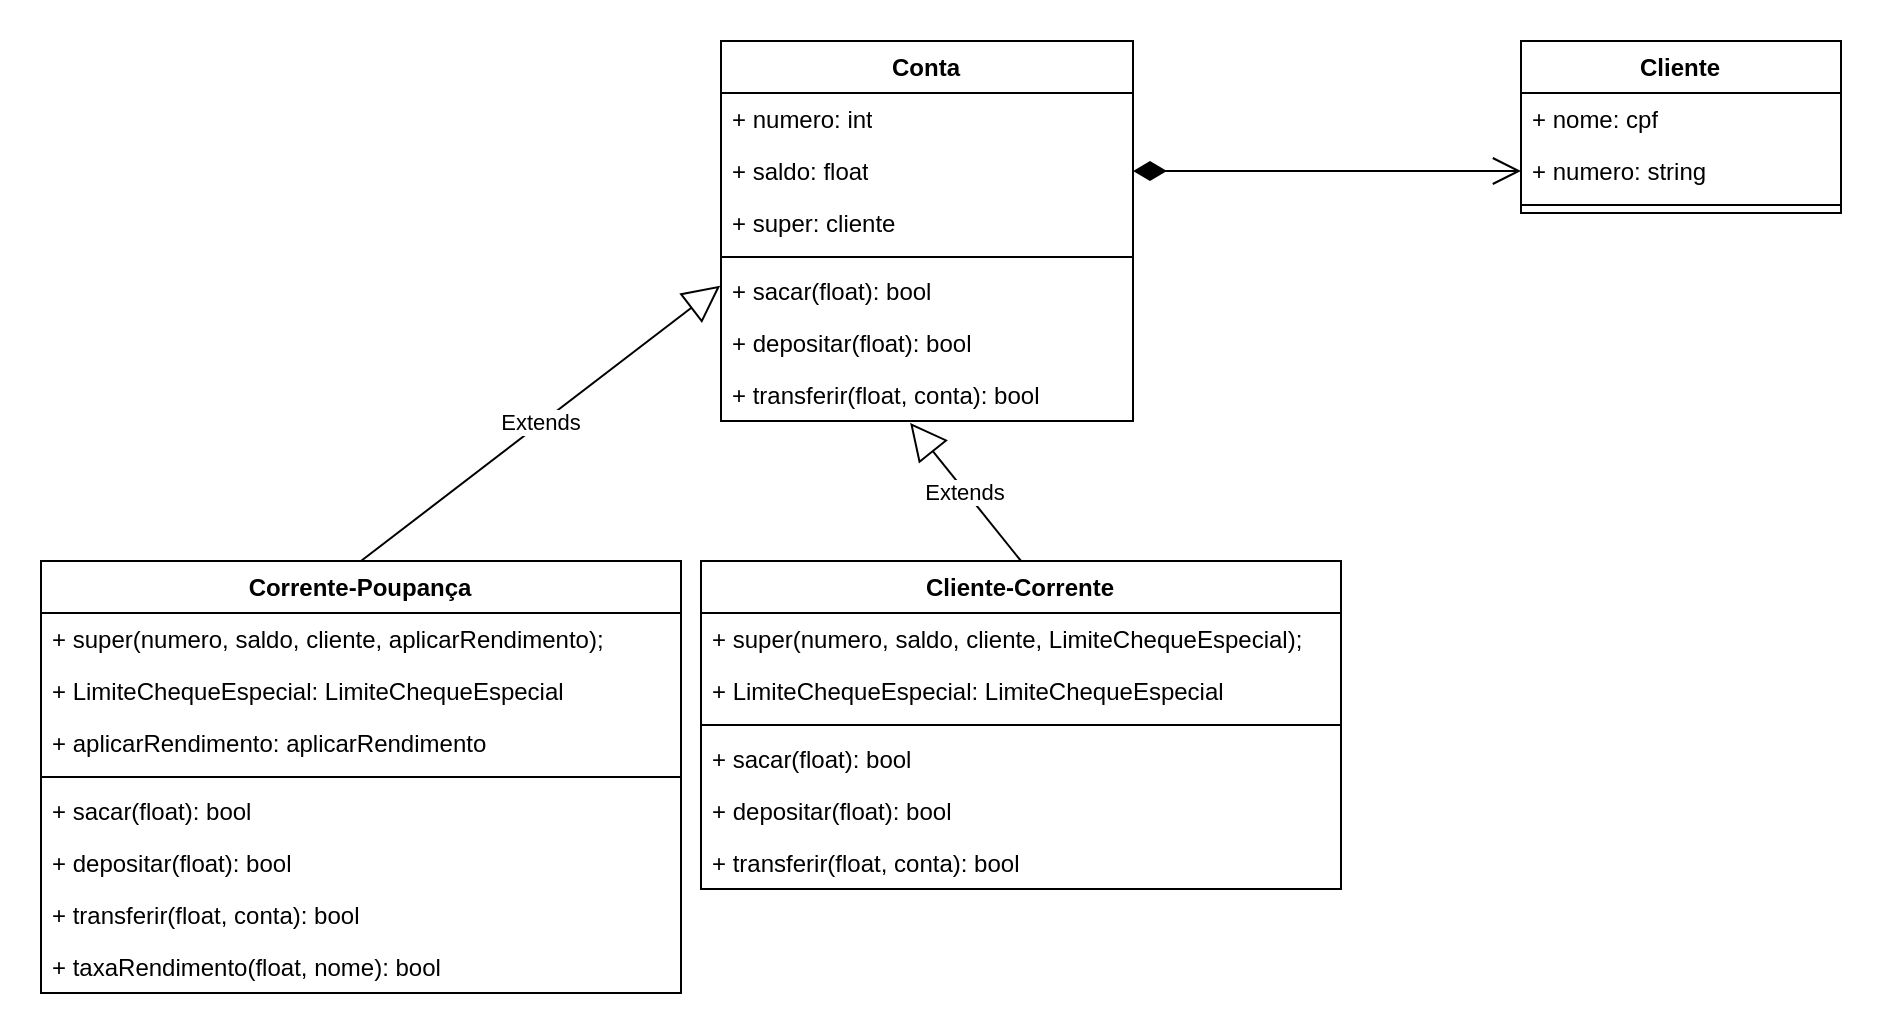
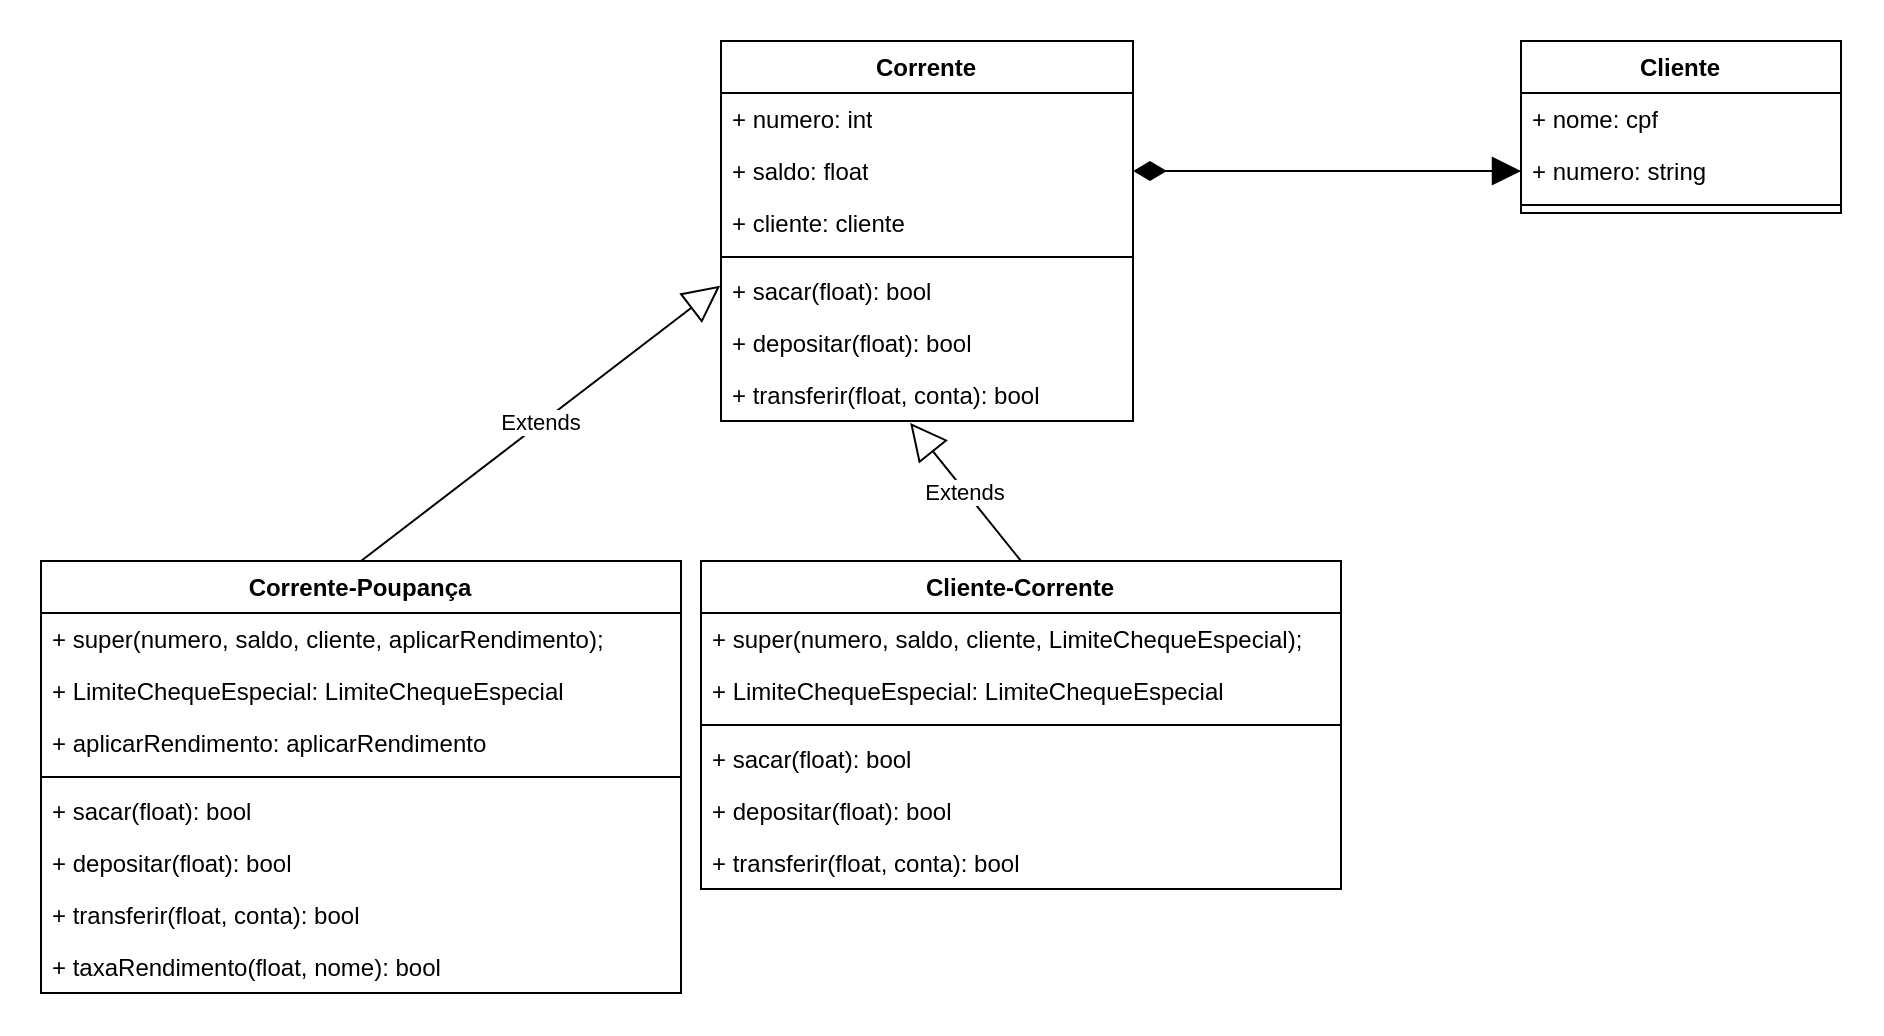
- <mxCell id="2" value="Conta" style="swimlane;fontStyle=1;align=center;verticalAlign=top;childLayout=stackLayout;horizontal=1;startSize=26;horizontalStack=0;resizeParent=1;resizeParentMax=0;resizeLast=0;collapsible=1;marginBottom=0;whiteSpace=wrap;html=1;" vertex="1" parent="1"><mxGeometry x="360" y="20" width="206" height="190" as="geometry" /></mxCell>
+ <mxCell id="2" value="Corrente" style="swimlane;fontStyle=1;align=center;verticalAlign=top;childLayout=stackLayout;horizontal=1;startSize=26;horizontalStack=0;resizeParent=1;resizeParentMax=0;resizeLast=0;collapsible=1;marginBottom=0;whiteSpace=wrap;html=1;" vertex="1" parent="1"><mxGeometry x="360" y="20" width="206" height="190" as="geometry" /></mxCell>
- <mxCell id="14" value="" style="endArrow=open;html=1;endSize=12;startArrow=diamondThin;startSize=14;startFill=1;edgeStyle=orthogonalEdgeStyle;align=left;verticalAlign=bottom;rounded=0;entryX=0;entryY=0.5;entryDx=0;entryDy=0;" edge="1" parent="1" source="4" target="12"><mxGeometry x="-1" y="3" relative="1" as="geometry"><mxPoint x="580" y="80" as="sourcePoint" /><mxPoint x="740" y="80" as="targetPoint" /><Array as="points" /></mxGeometry></mxCell>
+ <mxCell id="14" value="" style="endArrow=block;html=1;endSize=12;startArrow=diamondThin;startSize=14;startFill=1;edgeStyle=orthogonalEdgeStyle;align=left;verticalAlign=bottom;rounded=0;entryX=0;entryY=0.5;entryDx=0;entryDy=0;" edge="1" parent="1" source="4" target="12"><mxGeometry x="-1" y="3" relative="1" as="geometry"><mxPoint x="580" y="80" as="sourcePoint" /><mxPoint x="740" y="80" as="targetPoint" /><Array as="points" /></mxGeometry></mxCell>
- <mxCell id="5" value="+ super: cliente" style="text;strokeColor=none;fillColor=none;align=left;verticalAlign=top;spacingLeft=4;spacingRight=4;overflow=hidden;rotatable=0;points=[[0,0.5],[1,0.5]];portConstraint=eastwest;whiteSpace=wrap;html=1;" vertex="1" parent="2"><mxGeometry y="78" width="206" height="26" as="geometry" /></mxCell>
+ <mxCell id="5" value="+ cliente: cliente" style="text;strokeColor=none;fillColor=none;align=left;verticalAlign=top;spacingLeft=4;spacingRight=4;overflow=hidden;rotatable=0;points=[[0,0.5],[1,0.5]];portConstraint=eastwest;whiteSpace=wrap;html=1;" vertex="1" parent="2"><mxGeometry y="78" width="206" height="26" as="geometry" /></mxCell>
